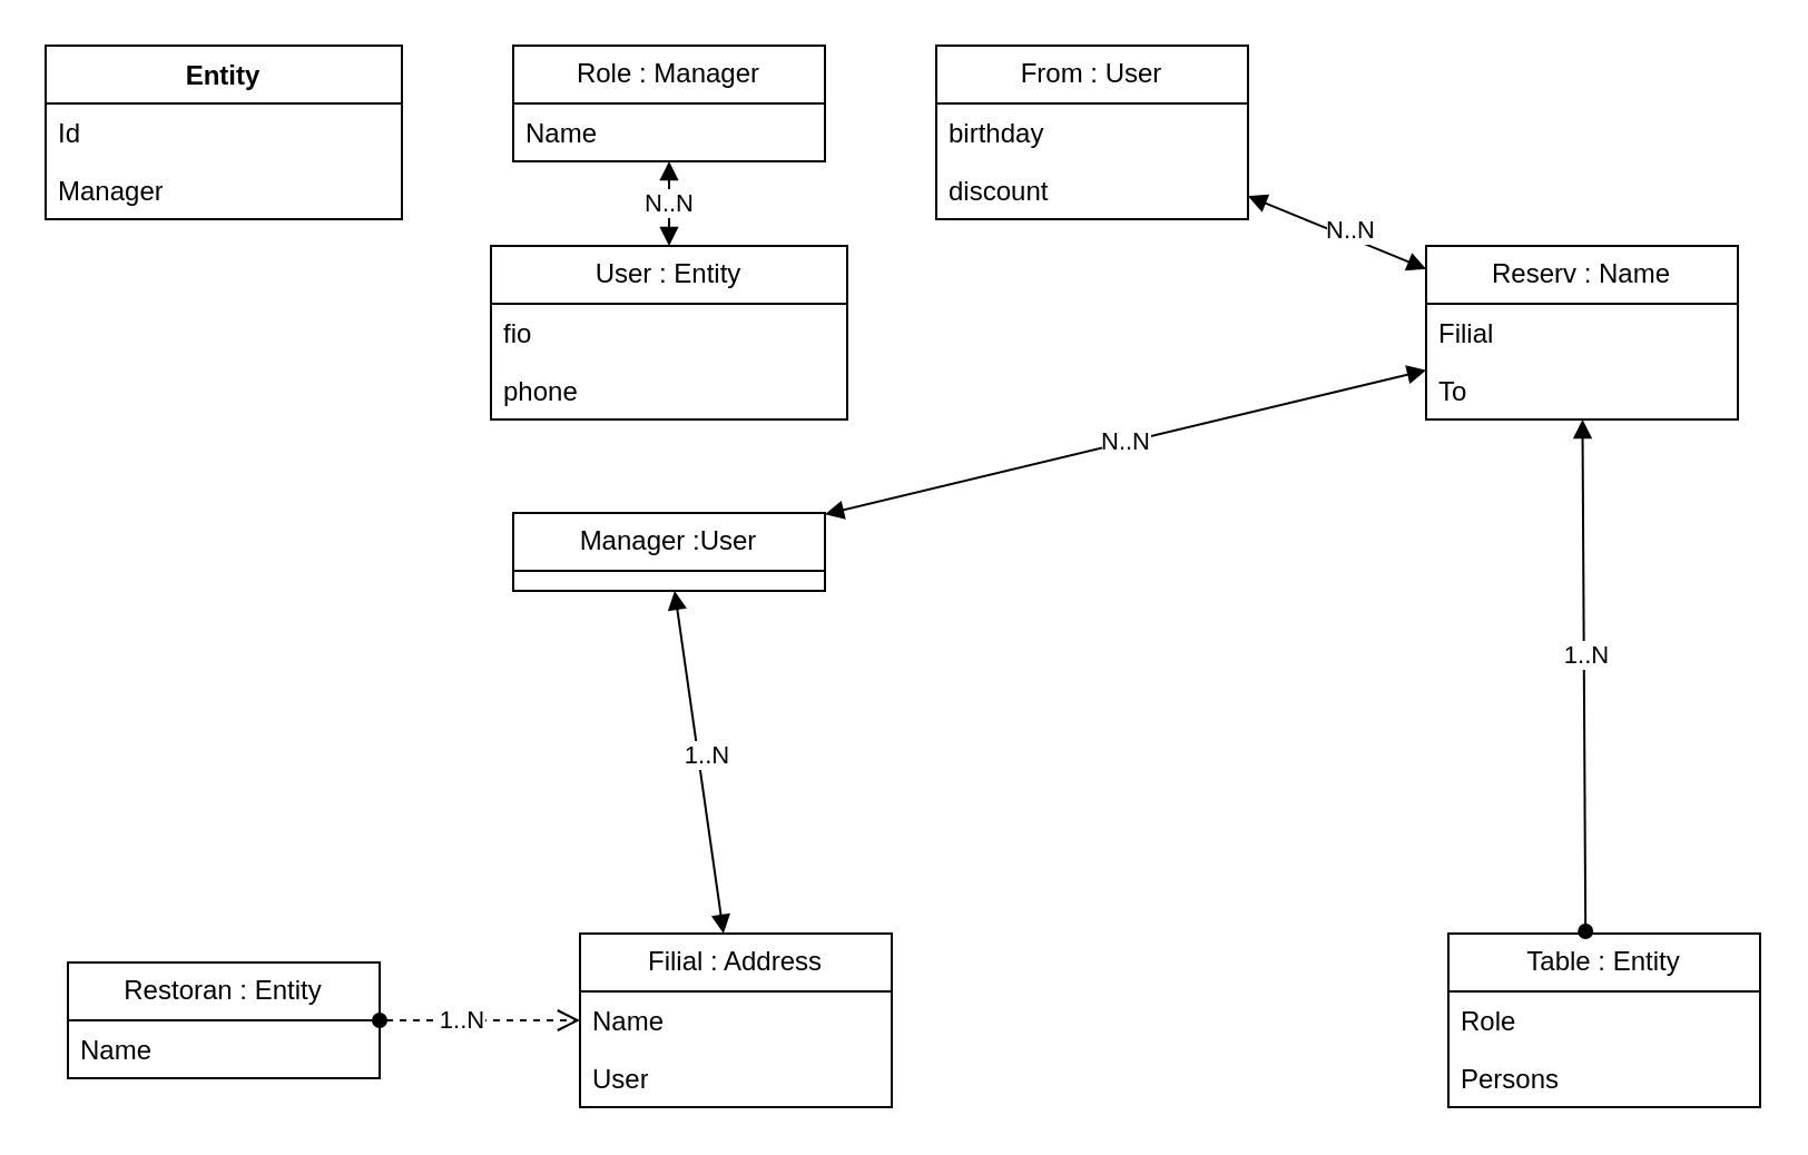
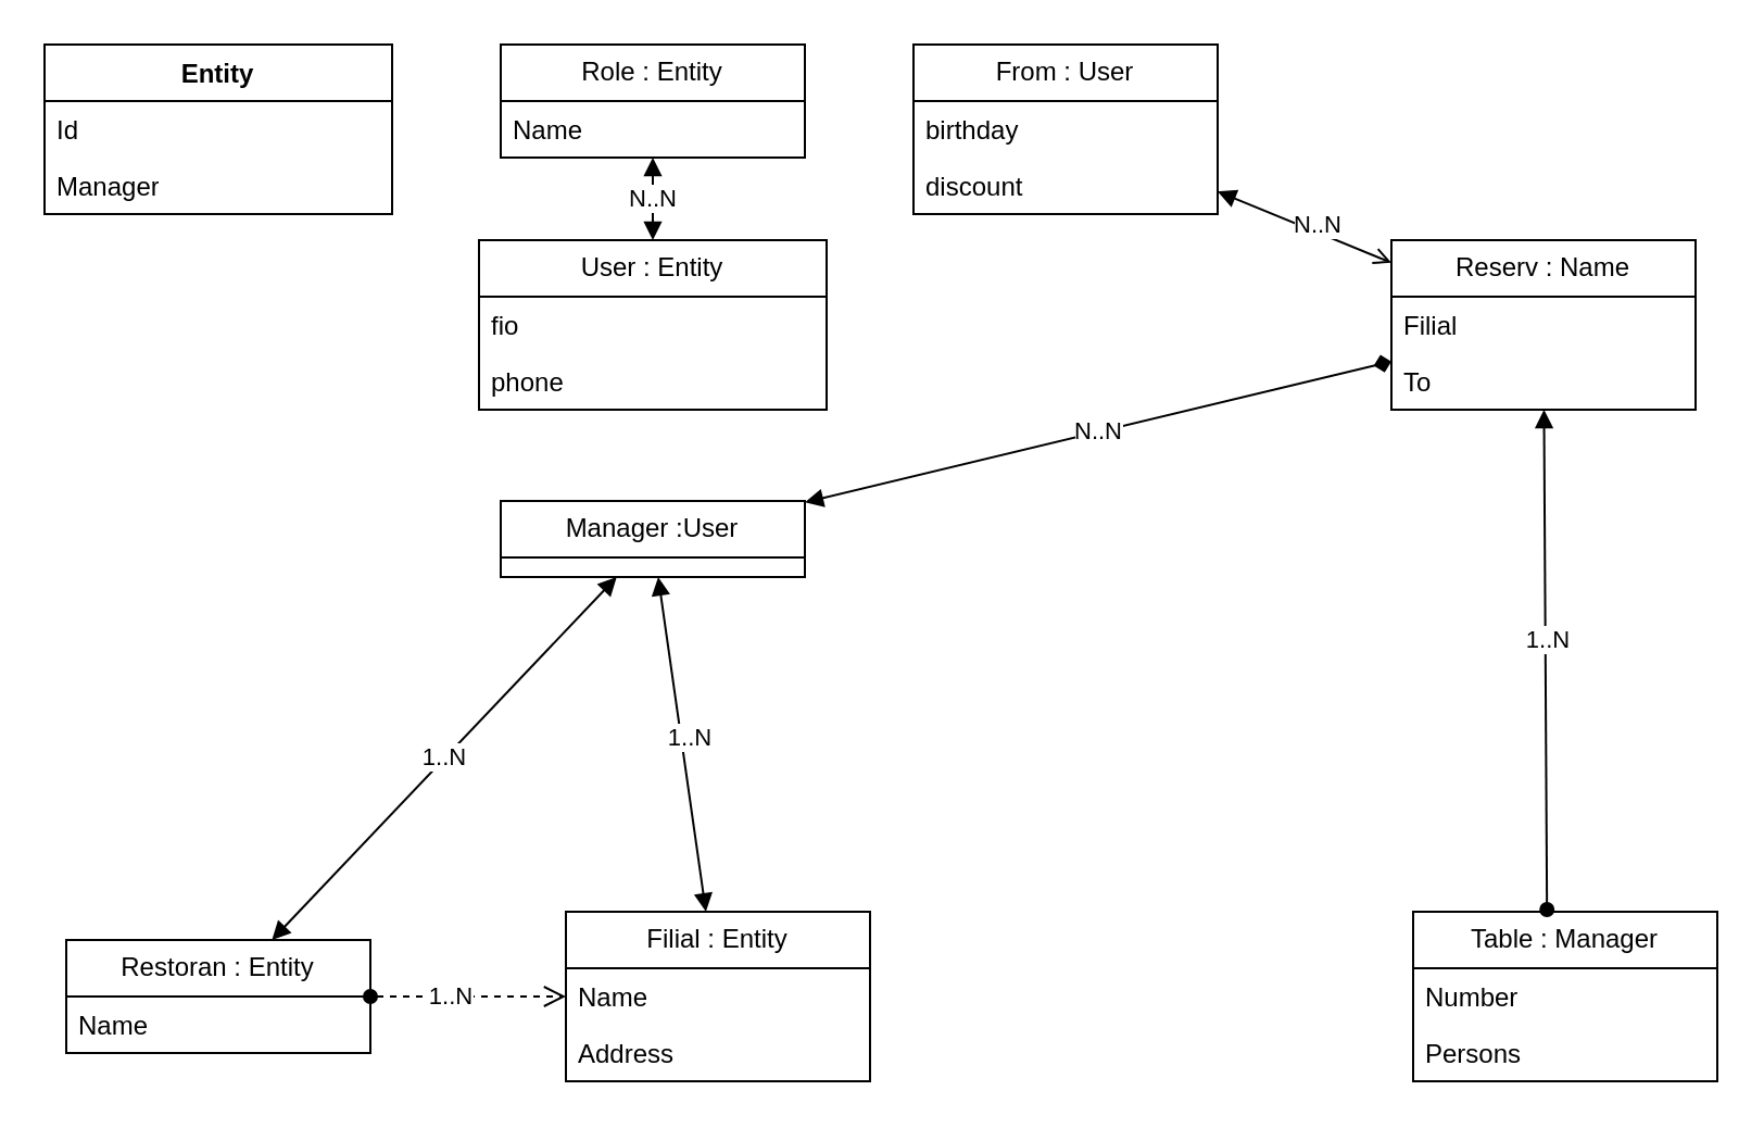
- <mxCell id="8" value="Role : Manager" style="swimlane;fontStyle=0;childLayout=stackLayout;horizontal=1;startSize=26;fillColor=none;horizontalStack=0;resizeParent=1;resizeParentMax=0;resizeLast=0;collapsible=1;marginBottom=0;whiteSpace=wrap;html=1;" vertex="1" parent="1"><mxGeometry x="230" y="20" width="140" height="52" as="geometry" /></mxCell>
+ <mxCell id="8" value="Role : Entity" style="swimlane;fontStyle=0;childLayout=stackLayout;horizontal=1;startSize=26;fillColor=none;horizontalStack=0;resizeParent=1;resizeParentMax=0;resizeLast=0;collapsible=1;marginBottom=0;whiteSpace=wrap;html=1;" vertex="1" parent="1"><mxGeometry x="230" y="20" width="140" height="52" as="geometry" /></mxCell>
- <mxCell id="34" value="" style="endArrow=block;startArrow=block;endFill=1;startFill=1;html=1;rounded=0;" edge="1" parent="1" source="27" target="21"><mxGeometry width="160" relative="1" as="geometry"><mxPoint x="320" y="210" as="sourcePoint" /><mxPoint x="480" y="210" as="targetPoint" /></mxGeometry></mxCell>
+ <mxCell id="34" value="" style="endArrow=open;startArrow=block;endFill=1;startFill=1;html=1;rounded=0;" edge="1" parent="1" source="27" target="21"><mxGeometry width="160" relative="1" as="geometry"><mxPoint x="320" y="210" as="sourcePoint" /><mxPoint x="480" y="210" as="targetPoint" /></mxGeometry></mxCell>
- <mxCell id="33" value="N..N" style="endArrow=block;startArrow=block;endFill=1;startFill=1;html=1;rounded=0;" edge="1" parent="1" source="26" target="21"><mxGeometry width="160" relative="1" as="geometry"><mxPoint x="320" y="210" as="sourcePoint" /><mxPoint x="480" y="210" as="targetPoint" /></mxGeometry></mxCell>
+ <mxCell id="33" value="N..N" style="endArrow=diamond;startArrow=block;endFill=1;startFill=1;html=1;rounded=0;" edge="1" parent="1" source="26" target="21"><mxGeometry width="160" relative="1" as="geometry"><mxPoint x="320" y="210" as="sourcePoint" /><mxPoint x="480" y="210" as="targetPoint" /></mxGeometry></mxCell>
+ <mxCell id="32" value="1..N" style="endArrow=block;startArrow=block;endFill=1;startFill=1;html=1;rounded=0;" edge="1" parent="1" source="26" target="11"><mxGeometry width="160" relative="1" as="geometry"><mxPoint x="320" y="210" as="sourcePoint" /><mxPoint x="480" y="210" as="targetPoint" /></mxGeometry></mxCell>
- <mxCell id="13" value="Filial&amp;nbsp;: Address" style="swimlane;fontStyle=0;childLayout=stackLayout;horizontal=1;startSize=26;fillColor=none;horizontalStack=0;resizeParent=1;resizeParentMax=0;resizeLast=0;collapsible=1;marginBottom=0;whiteSpace=wrap;html=1;" vertex="1" parent="1"><mxGeometry x="260" y="419" width="140" height="78" as="geometry" /></mxCell>
+ <mxCell id="13" value="Filial&amp;nbsp;: Entity" style="swimlane;fontStyle=0;childLayout=stackLayout;horizontal=1;startSize=26;fillColor=none;horizontalStack=0;resizeParent=1;resizeParentMax=0;resizeLast=0;collapsible=1;marginBottom=0;whiteSpace=wrap;html=1;" vertex="1" parent="1"><mxGeometry x="260" y="419" width="140" height="78" as="geometry" /></mxCell>
- <mxCell id="18" value="Table&amp;nbsp;: Entity" style="swimlane;fontStyle=0;childLayout=stackLayout;horizontal=1;startSize=26;fillColor=none;horizontalStack=0;resizeParent=1;resizeParentMax=0;resizeLast=0;collapsible=1;marginBottom=0;whiteSpace=wrap;html=1;" vertex="1" parent="1"><mxGeometry x="650" y="419" width="140" height="78" as="geometry" /></mxCell>
+ <mxCell id="18" value="Table&amp;nbsp;: Manager" style="swimlane;fontStyle=0;childLayout=stackLayout;horizontal=1;startSize=26;fillColor=none;horizontalStack=0;resizeParent=1;resizeParentMax=0;resizeLast=0;collapsible=1;marginBottom=0;whiteSpace=wrap;html=1;" vertex="1" parent="1"><mxGeometry x="650" y="419" width="140" height="78" as="geometry" /></mxCell>
- <mxCell id="19" value="Role" style="text;strokeColor=none;fillColor=none;align=left;verticalAlign=top;spacingLeft=4;spacingRight=4;overflow=hidden;rotatable=0;points=[[0,0.5],[1,0.5]];portConstraint=eastwest;whiteSpace=wrap;html=1;" vertex="1" parent="18"><mxGeometry y="26" width="140" height="26" as="geometry" /></mxCell>
+ <mxCell id="19" value="Number" style="text;strokeColor=none;fillColor=none;align=left;verticalAlign=top;spacingLeft=4;spacingRight=4;overflow=hidden;rotatable=0;points=[[0,0.5],[1,0.5]];portConstraint=eastwest;whiteSpace=wrap;html=1;" vertex="1" parent="18"><mxGeometry y="26" width="140" height="26" as="geometry" /></mxCell>
- <mxCell id="15" value="User" style="text;strokeColor=none;fillColor=none;align=left;verticalAlign=top;spacingLeft=4;spacingRight=4;overflow=hidden;rotatable=0;points=[[0,0.5],[1,0.5]];portConstraint=eastwest;whiteSpace=wrap;html=1;" vertex="1" parent="13"><mxGeometry y="52" width="140" height="26" as="geometry" /></mxCell>
+ <mxCell id="15" value="Address" style="text;strokeColor=none;fillColor=none;align=left;verticalAlign=top;spacingLeft=4;spacingRight=4;overflow=hidden;rotatable=0;points=[[0,0.5],[1,0.5]];portConstraint=eastwest;whiteSpace=wrap;html=1;" vertex="1" parent="13"><mxGeometry y="52" width="140" height="26" as="geometry" /></mxCell>
